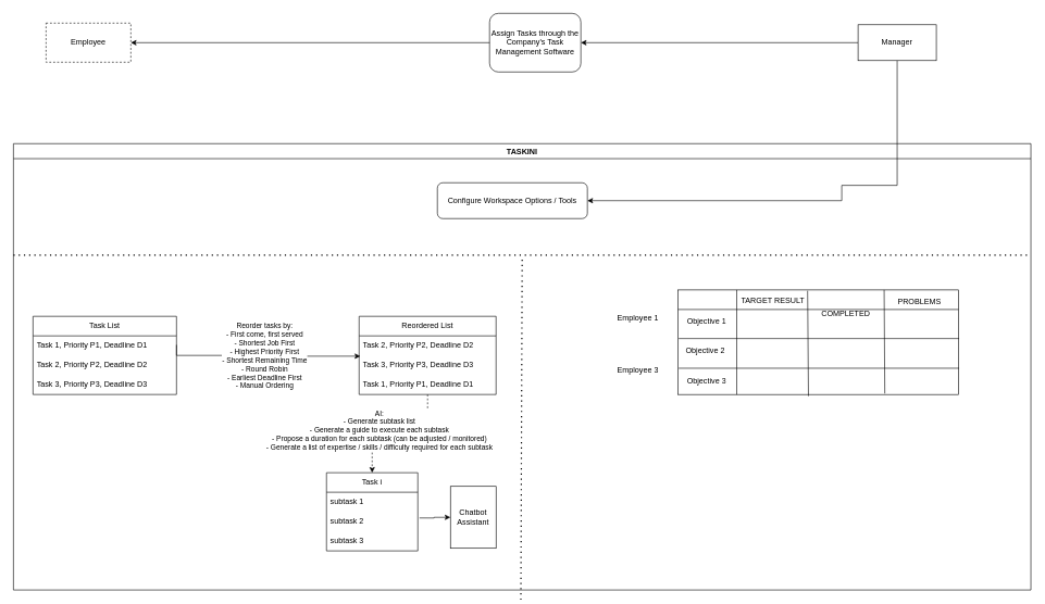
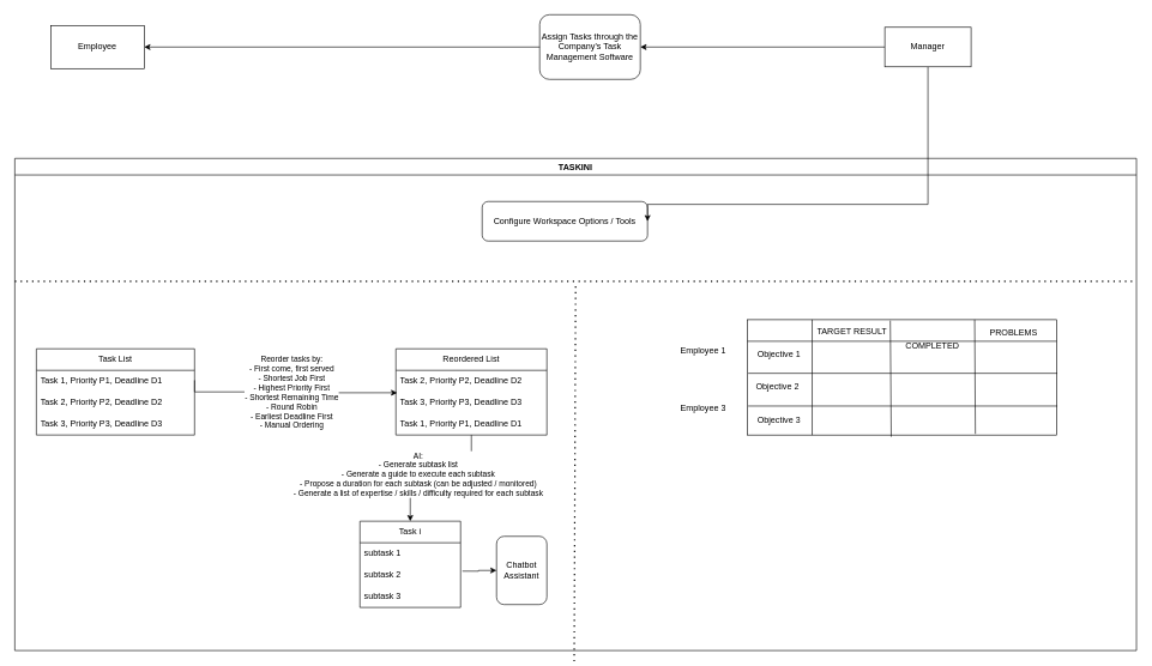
- <mxCell id="40" value="Employee" style="whiteSpace=wrap;html=1;dashed=1;" vertex="1" parent="1"><mxGeometry x="70" y="35" width="130" height="60" as="geometry" /></mxCell>
+ <mxCell id="40" value="Employee" style="whiteSpace=wrap;html=1;" vertex="1" parent="1"><mxGeometry x="70" y="35" width="130" height="60" as="geometry" /></mxCell>
- <mxCell id="39" value="Manager" style="whiteSpace=wrap;html=1;" vertex="1" parent="1"><mxGeometry x="1315" y="37.5" width="120" height="55" as="geometry" /></mxCell>
+ <mxCell id="39" value="Manager" style="whiteSpace=wrap;html=1;" vertex="1" parent="1"><mxGeometry x="1230" y="37.5" width="120" height="55" as="geometry" /></mxCell>
- <mxCell id="7" style="edgeStyle=orthogonalEdgeStyle;rounded=0;orthogonalLoop=1;jettySize=auto;html=1;dashed=1;" edge="1" parent="2" source="9" target="15"><mxGeometry relative="1" as="geometry"><mxPoint x="645" y="505" as="targetPoint" /></mxGeometry></mxCell>
+ <mxCell id="7" style="edgeStyle=orthogonalEdgeStyle;rounded=0;orthogonalLoop=1;jettySize=auto;html=1;" edge="1" parent="2" source="9" target="15"><mxGeometry relative="1" as="geometry"><mxPoint x="645" y="505" as="targetPoint" /></mxGeometry></mxCell>
- <mxCell id="19" value="Chatbot Assistant" style="whiteSpace=wrap;html=1;rounded=0;" vertex="1" parent="2"><mxGeometry x="670" y="526" width="70" height="95" as="geometry" /></mxCell>
+ <mxCell id="19" value="Chatbot Assistant" style="rounded=1;whiteSpace=wrap;html=1;" vertex="1" parent="2"><mxGeometry x="670" y="526" width="70" height="95" as="geometry" /></mxCell>
